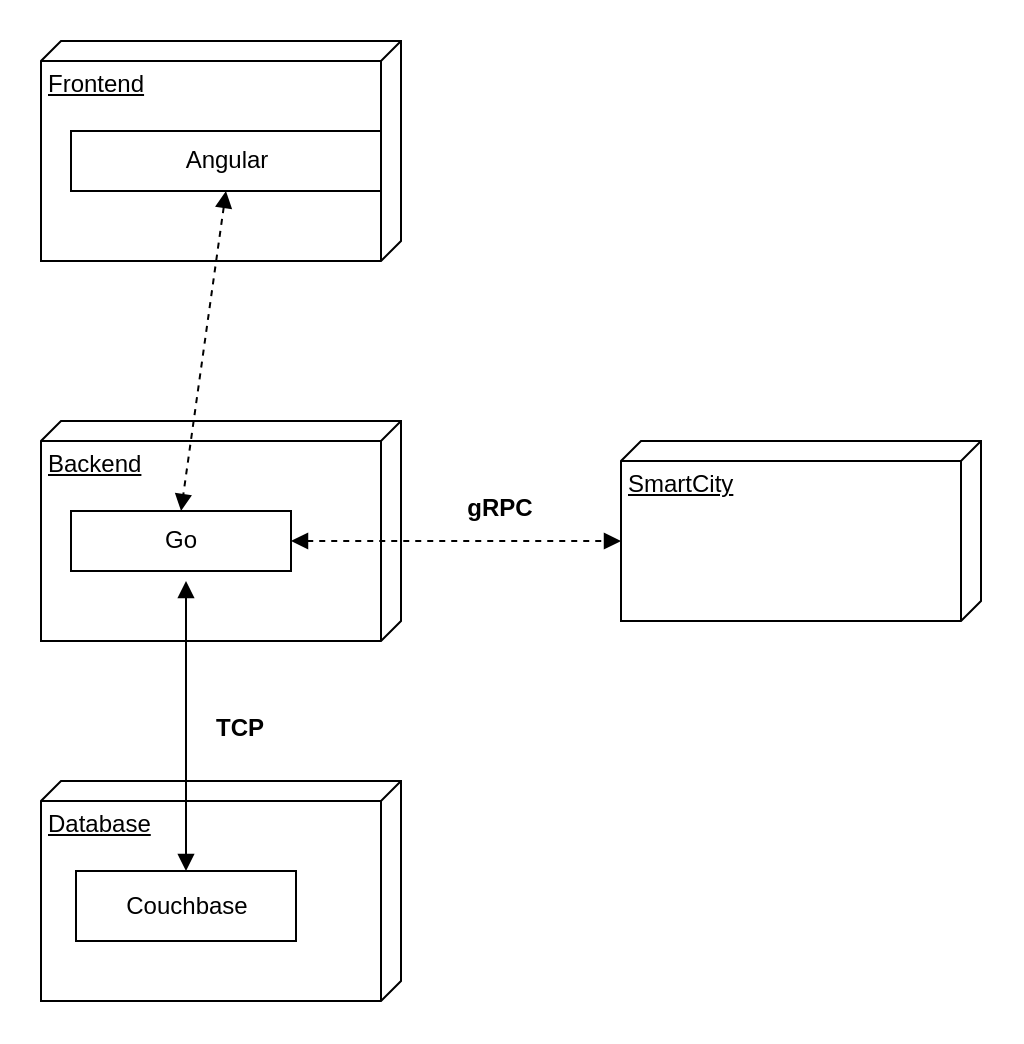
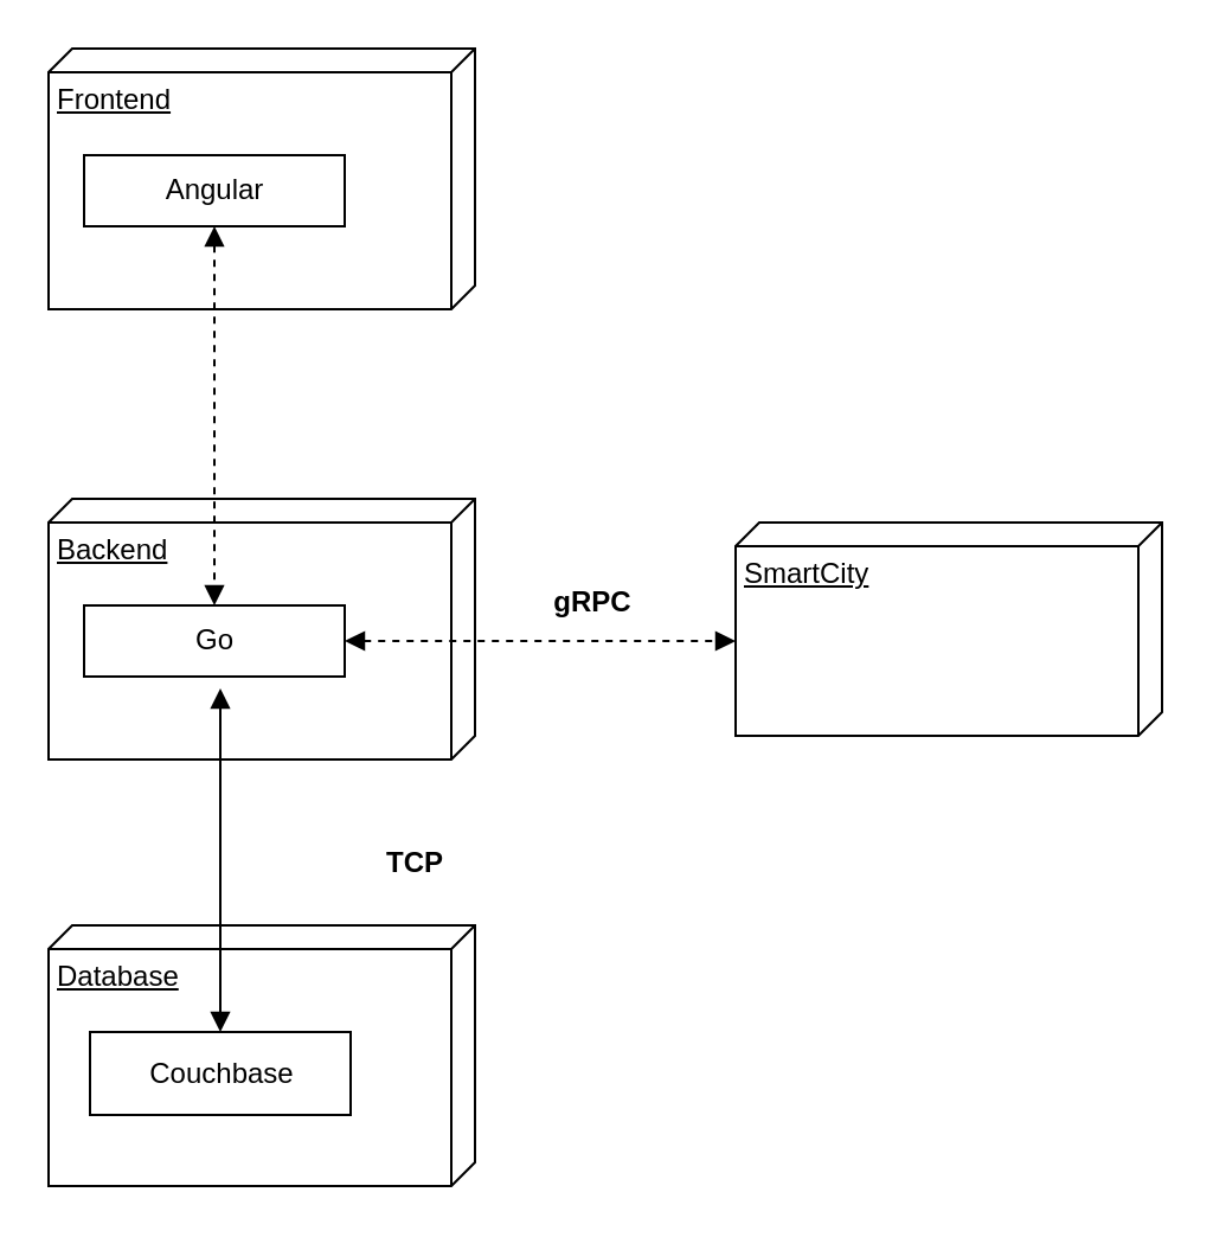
- <mxCell id="6" value="Angular" style="html=1;" parent="1" vertex="1"><mxGeometry x="35" y="65" width="155" height="30" as="geometry" /></mxCell>
+ <mxCell id="6" value="Angular" style="html=1;" parent="1" vertex="1"><mxGeometry x="35" y="65" width="110" height="30" as="geometry" /></mxCell>
- <mxCell id="12" value="TCP" style="text;align=center;fontStyle=1;verticalAlign=middle;spacingLeft=3;spacingRight=3;strokeColor=none;rotatable=0;points=[[0,0.5],[1,0.5]];portConstraint=eastwest;" parent="1" vertex="1"><mxGeometry x="80" y="350" width="80" height="26" as="geometry" /></mxCell>
+ <mxCell id="12" value="TCP" style="text;align=center;fontStyle=1;verticalAlign=middle;spacingLeft=3;spacingRight=3;strokeColor=none;rotatable=0;points=[[0,0.5],[1,0.5]];portConstraint=eastwest;" parent="1" vertex="1"><mxGeometry x="135" y="350" width="80" height="26" as="geometry" /></mxCell>
